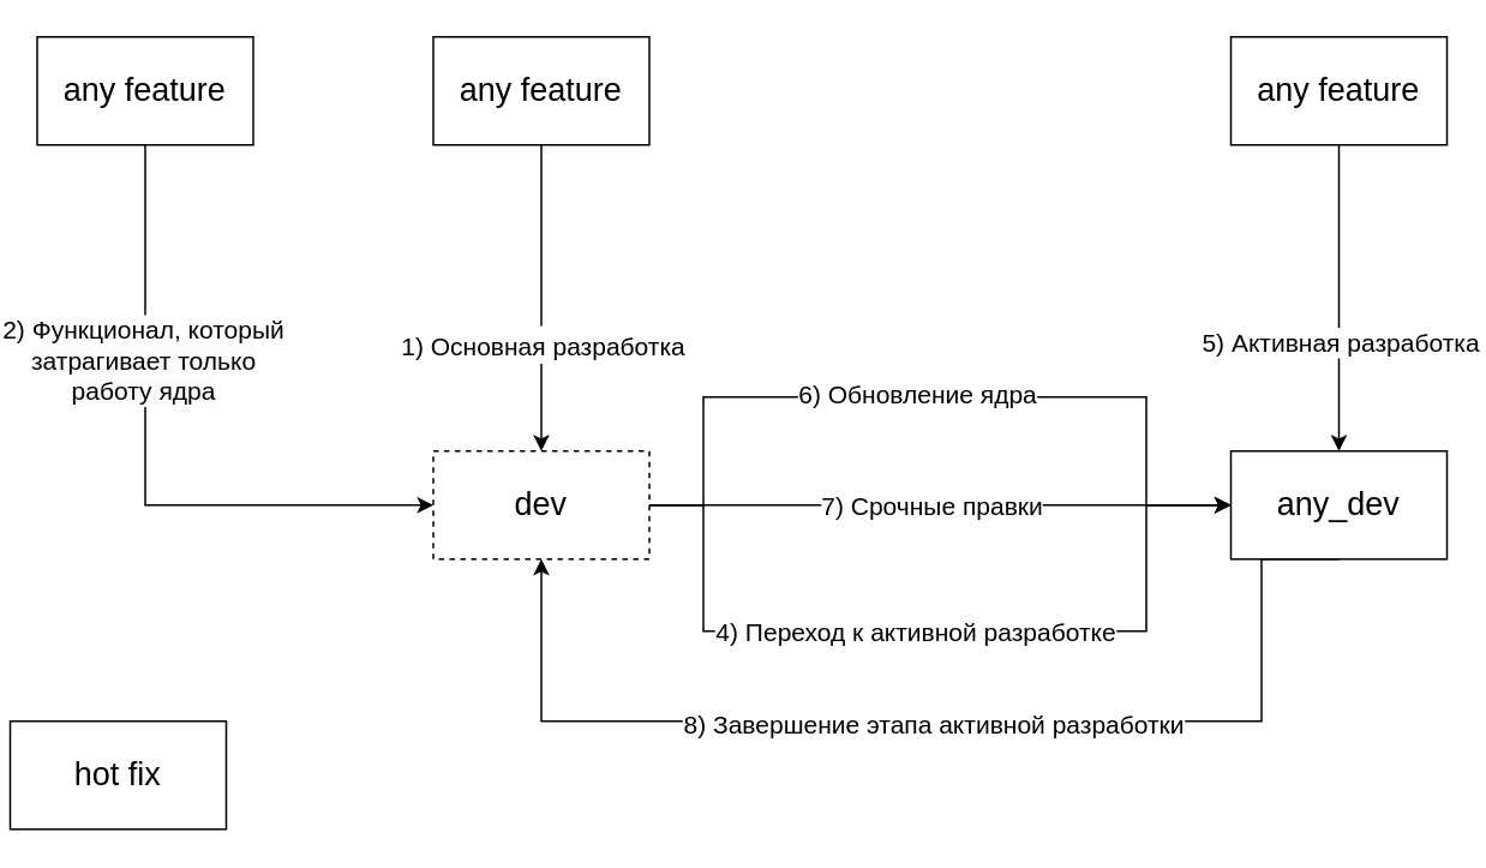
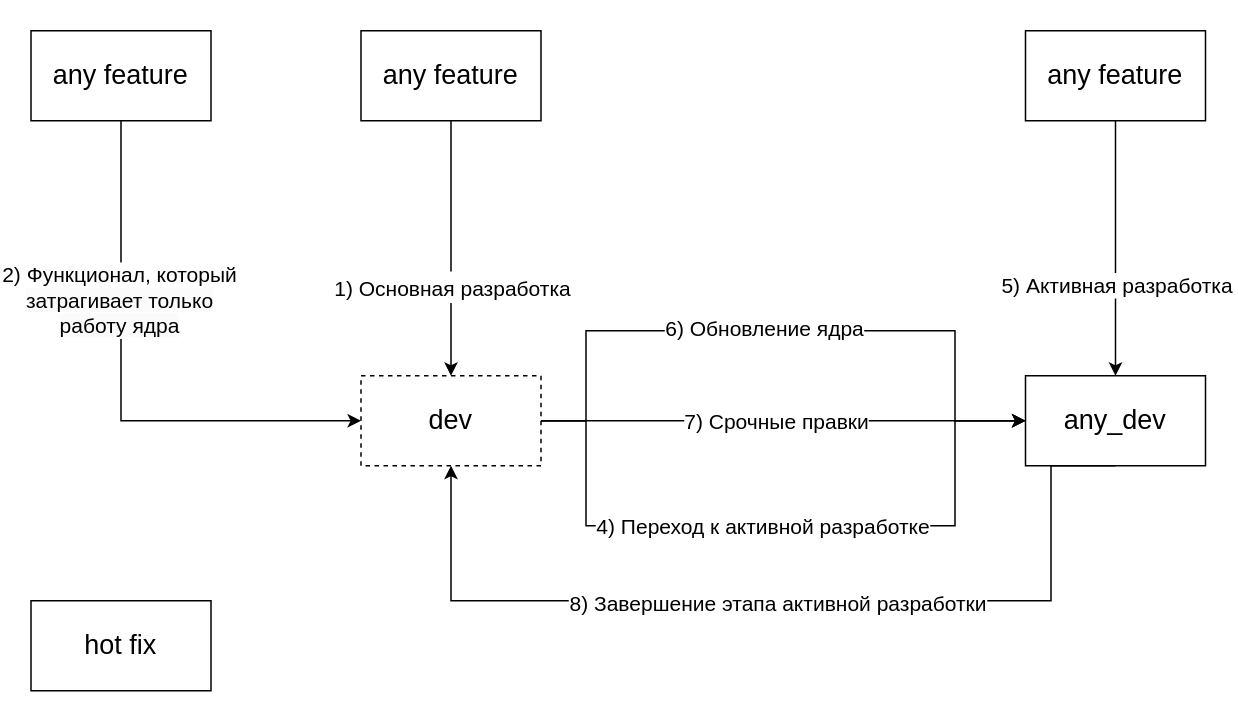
- <mxCell id="21" value="&lt;span style=&quot;font-size: 18px;&quot;&gt;hot fix&lt;/span&gt;" style="rounded=0;whiteSpace=wrap;html=1;" parent="1" vertex="1"><mxGeometry x="5" y="400" width="120" height="60" as="geometry" /></mxCell>
+ <mxCell id="21" value="&lt;span style=&quot;font-size: 18px;&quot;&gt;hot fix&lt;/span&gt;" style="rounded=0;whiteSpace=wrap;html=1;" parent="1" vertex="1"><mxGeometry x="20" y="400" width="120" height="60" as="geometry" /></mxCell>
